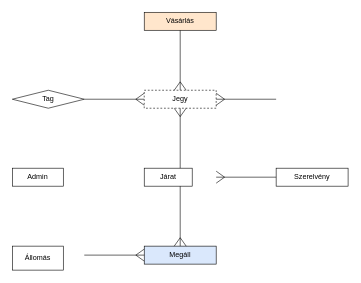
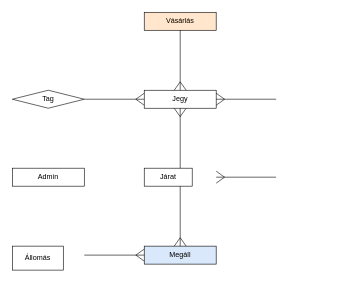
- <mxCell id="2" value="Jegy" style="rounded=0;whiteSpace=wrap;html=1;dashed=1;" parent="1" vertex="1"><mxGeometry x="240" y="150" width="120" height="30" as="geometry" /></mxCell>
+ <mxCell id="2" value="Jegy" style="rounded=0;whiteSpace=wrap;html=1;" parent="1" vertex="1"><mxGeometry x="240" y="150" width="120" height="30" as="geometry" /></mxCell>
- <mxCell id="28" value="Admin" style="rounded=0;whiteSpace=wrap;html=1;" parent="1" vertex="1"><mxGeometry x="20" y="280" width="85" height="30" as="geometry" /></mxCell>
+ <mxCell id="28" value="Admin" style="rounded=0;whiteSpace=wrap;html=1;" parent="1" vertex="1"><mxGeometry x="20" y="280" width="120" height="30" as="geometry" /></mxCell>
- <mxCell id="23" value="Szerelvény" style="rounded=0;whiteSpace=wrap;html=1;" parent="1" vertex="1"><mxGeometry x="460" y="280" width="120" height="30" as="geometry" /></mxCell>
